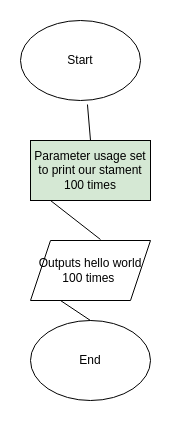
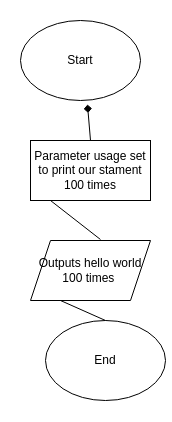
- <mxCell id="6" value="" style="endArrow=none;html=1;rounded=0;entryX=0.558;entryY=1.05;entryDx=0;entryDy=0;entryPerimeter=0;exitX=0.5;exitY=0;exitDx=0;exitDy=0;" edge="1" parent="1" source="3" target="2"><mxGeometry width="50" height="50" relative="1" as="geometry"><mxPoint x="0" y="190" as="sourcePoint" /><mxPoint x="50" y="140" as="targetPoint" /></mxGeometry></mxCell>
+ <mxCell id="6" value="" style="endArrow=diamond;html=1;rounded=0;entryX=0.558;entryY=1.05;entryDx=0;entryDy=0;entryPerimeter=0;exitX=0.5;exitY=0;exitDx=0;exitDy=0;" edge="1" parent="1" source="3" target="2"><mxGeometry width="50" height="50" relative="1" as="geometry"><mxPoint x="0" y="190" as="sourcePoint" /><mxPoint x="50" y="140" as="targetPoint" /></mxGeometry></mxCell>
- <mxCell id="3" value="Parameter usage set to print our stament 100 times" style="rounded=0;whiteSpace=wrap;html=1;fillColor=#d5e8d4;" vertex="1" parent="1"><mxGeometry x="30" y="140" width="120" height="60" as="geometry" /></mxCell>
+ <mxCell id="3" value="Parameter usage set to print our stament 100 times" style="rounded=0;whiteSpace=wrap;html=1;" vertex="1" parent="1"><mxGeometry x="30" y="140" width="120" height="60" as="geometry" /></mxCell>
- <mxCell id="5" value="End" style="ellipse;whiteSpace=wrap;html=1;" vertex="1" parent="1"><mxGeometry x="30" y="320" width="120" height="80" as="geometry" /></mxCell>
+ <mxCell id="5" value="End" style="ellipse;whiteSpace=wrap;html=1;" vertex="1" parent="1"><mxGeometry x="45" y="320" width="120" height="80" as="geometry" /></mxCell>
